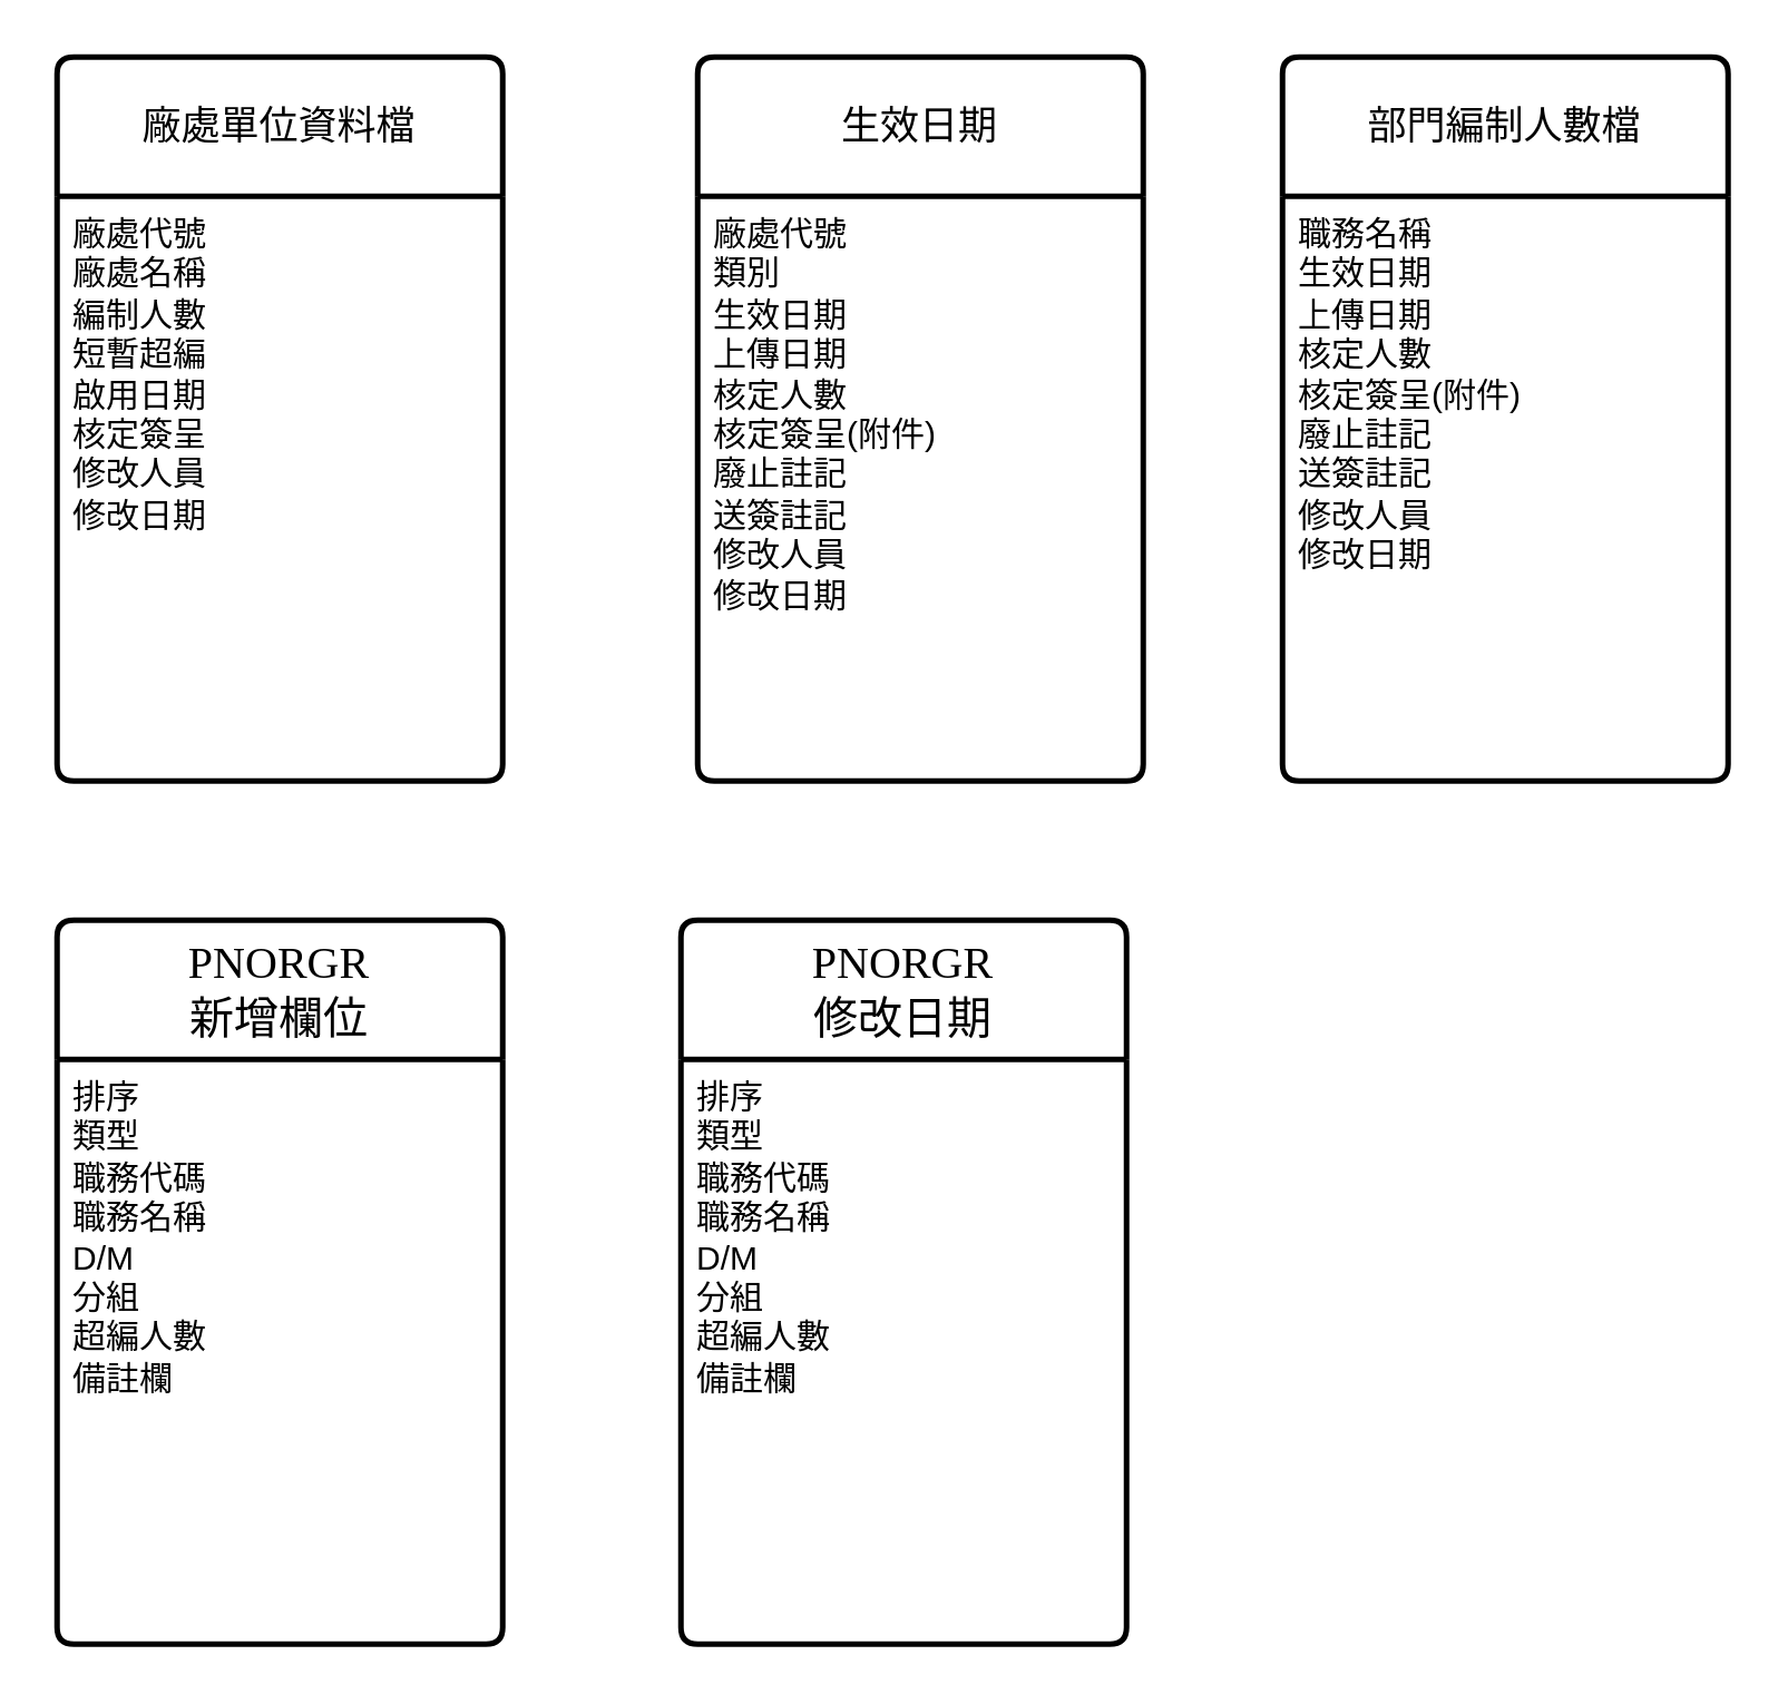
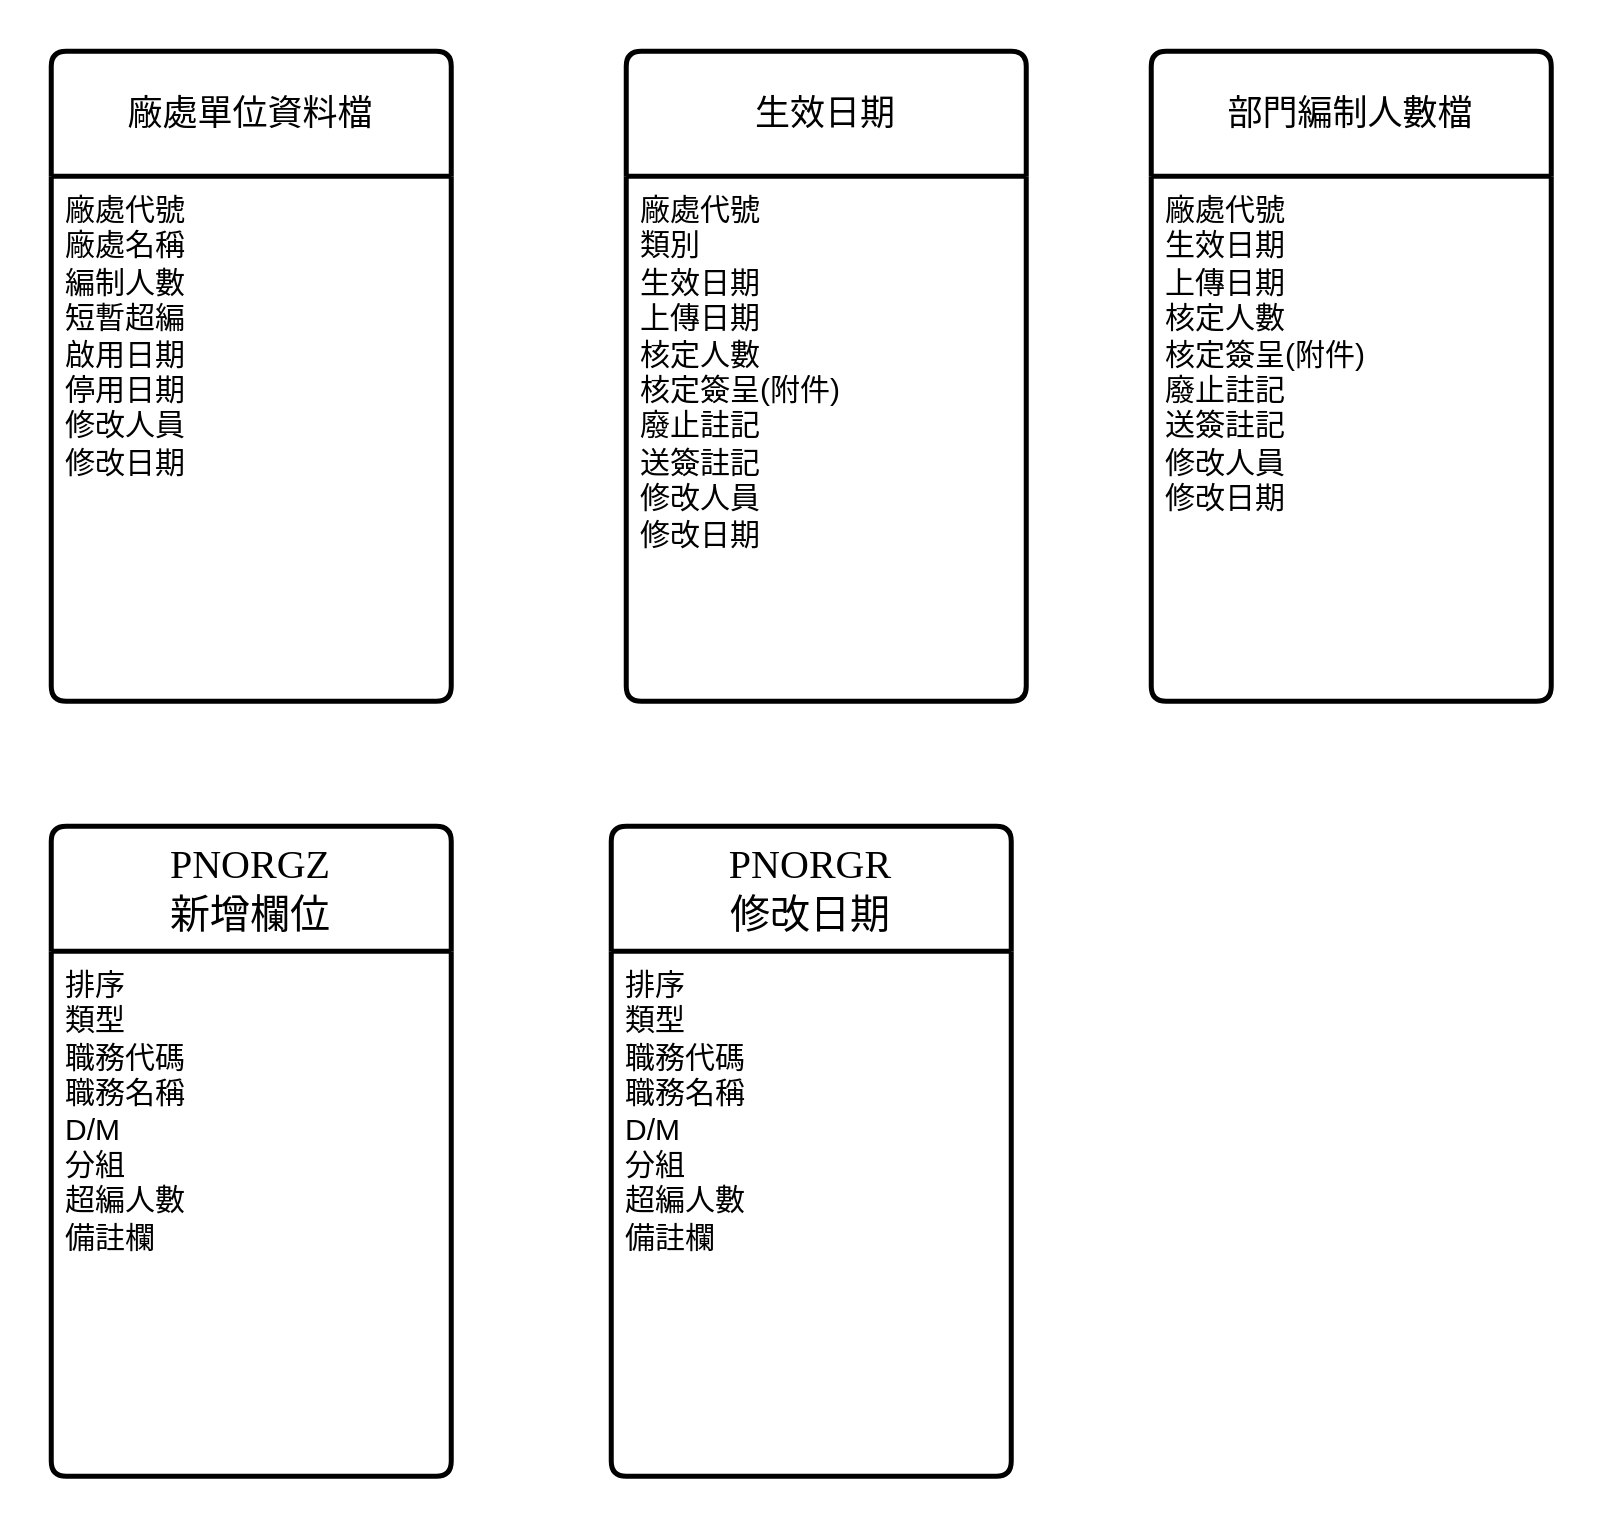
- <mxCell id="3" value="&lt;span style=&quot;background-color: initial;&quot;&gt;廠處代號&lt;/span&gt;&lt;br&gt;&lt;span style=&quot;background-color: initial;&quot;&gt;廠處名稱&lt;/span&gt;&lt;br&gt;&lt;span style=&quot;background-color: initial;&quot;&gt;編制人數&lt;/span&gt;&lt;br&gt;&lt;span style=&quot;background-color: initial;&quot;&gt;短暫超編&lt;/span&gt;&lt;br&gt;&lt;span style=&quot;background-color: initial;&quot;&gt;啟用日期&lt;/span&gt;&lt;br&gt;&lt;span style=&quot;background-color: initial;&quot;&gt;核定簽呈&lt;/span&gt;&lt;br&gt;&lt;span style=&quot;background-color: initial;&quot;&gt;修改人員&lt;/span&gt;&lt;br&gt;&lt;span style=&quot;background-color: initial;&quot;&gt;修改日期&lt;/span&gt;" style="align=left;strokeColor=none;fillColor=none;spacingLeft=4;fontSize=12;verticalAlign=top;resizable=0;rotatable=0;part=1;html=1;" vertex="1" parent="2"><mxGeometry y="50" width="160" height="210" as="geometry" /></mxCell>
+ <mxCell id="3" value="&lt;span style=&quot;background-color: initial;&quot;&gt;廠處代號&lt;/span&gt;&lt;br&gt;&lt;span style=&quot;background-color: initial;&quot;&gt;廠處名稱&lt;/span&gt;&lt;br&gt;&lt;span style=&quot;background-color: initial;&quot;&gt;編制人數&lt;/span&gt;&lt;br&gt;&lt;span style=&quot;background-color: initial;&quot;&gt;短暫超編&lt;/span&gt;&lt;br&gt;&lt;span style=&quot;background-color: initial;&quot;&gt;啟用日期&lt;/span&gt;&lt;br&gt;&lt;span style=&quot;background-color: initial;&quot;&gt;停用日期&lt;/span&gt;&lt;br&gt;&lt;span style=&quot;background-color: initial;&quot;&gt;修改人員&lt;/span&gt;&lt;br&gt;&lt;span style=&quot;background-color: initial;&quot;&gt;修改日期&lt;/span&gt;" style="align=left;strokeColor=none;fillColor=none;spacingLeft=4;fontSize=12;verticalAlign=top;resizable=0;rotatable=0;part=1;html=1;" vertex="1" parent="2"><mxGeometry y="50" width="160" height="210" as="geometry" /></mxCell>
- <mxCell id="7" value="&lt;span style=&quot;background-color: initial;&quot;&gt;職務名稱&lt;/span&gt;&lt;br&gt;生效日期&lt;div&gt;上傳日期&lt;br&gt;&lt;div&gt;核定人數&lt;/div&gt;&lt;div&gt;核定簽呈(附件)&lt;/div&gt;&lt;div&gt;廢止註記&lt;/div&gt;&lt;div&gt;送簽註記&lt;/div&gt;&lt;div&gt;修改人員&lt;/div&gt;&lt;div&gt;修改日期&lt;/div&gt;&lt;/div&gt;" style="align=left;strokeColor=none;fillColor=none;spacingLeft=4;fontSize=12;verticalAlign=top;resizable=0;rotatable=0;part=1;html=1;" vertex="1" parent="6"><mxGeometry y="50" width="160" height="210" as="geometry" /></mxCell>
+ <mxCell id="7" value="&lt;span style=&quot;background-color: initial;&quot;&gt;廠處代號&lt;/span&gt;&lt;br&gt;生效日期&lt;div&gt;上傳日期&lt;br&gt;&lt;div&gt;核定人數&lt;/div&gt;&lt;div&gt;核定簽呈(附件)&lt;/div&gt;&lt;div&gt;廢止註記&lt;/div&gt;&lt;div&gt;送簽註記&lt;/div&gt;&lt;div&gt;修改人員&lt;/div&gt;&lt;div&gt;修改日期&lt;/div&gt;&lt;/div&gt;" style="align=left;strokeColor=none;fillColor=none;spacingLeft=4;fontSize=12;verticalAlign=top;resizable=0;rotatable=0;part=1;html=1;" vertex="1" parent="6"><mxGeometry y="50" width="160" height="210" as="geometry" /></mxCell>
- <mxCell id="8" value="&lt;p style=&quot;language:zh-TW;margin-top:0pt;margin-bottom:0pt;margin-left:0in;&lt;br/&gt;text-align:left;direction:ltr;unicode-bidi:embed;mso-line-break-override:none;&lt;br/&gt;word-break:normal;punctuation-wrap:hanging&quot;&gt;&lt;span style=&quot;font-size: 12pt; font-family: 微軟正黑體;&quot;&gt;PNORGR&lt;br&gt;&lt;/span&gt;&lt;span style=&quot;font-size: 12pt; font-family: 微軟正黑體;&quot;&gt;新增欄位&lt;/span&gt;&lt;/p&gt;" style="swimlane;childLayout=stackLayout;horizontal=1;startSize=50;horizontalStack=0;rounded=1;fontSize=14;fontStyle=0;strokeWidth=2;resizeParent=0;resizeLast=1;shadow=0;dashed=0;align=center;arcSize=4;whiteSpace=wrap;html=1;" vertex="1" parent="1"><mxGeometry x="20" y="330" width="160" height="260" as="geometry"><mxRectangle x="90" y="200" width="140" height="50" as="alternateBounds" /></mxGeometry></mxCell>
+ <mxCell id="8" value="&lt;p style=&quot;language:zh-TW;margin-top:0pt;margin-bottom:0pt;margin-left:0in;&lt;br/&gt;text-align:left;direction:ltr;unicode-bidi:embed;mso-line-break-override:none;&lt;br/&gt;word-break:normal;punctuation-wrap:hanging&quot;&gt;&lt;span style=&quot;font-size: 12pt; font-family: 微軟正黑體;&quot;&gt;PNORGZ&lt;br&gt;&lt;/span&gt;&lt;span style=&quot;font-size: 12pt; font-family: 微軟正黑體;&quot;&gt;新增欄位&lt;/span&gt;&lt;/p&gt;" style="swimlane;childLayout=stackLayout;horizontal=1;startSize=50;horizontalStack=0;rounded=1;fontSize=14;fontStyle=0;strokeWidth=2;resizeParent=0;resizeLast=1;shadow=0;dashed=0;align=center;arcSize=4;whiteSpace=wrap;html=1;" vertex="1" parent="1"><mxGeometry x="20" y="330" width="160" height="260" as="geometry"><mxRectangle x="90" y="200" width="140" height="50" as="alternateBounds" /></mxGeometry></mxCell>
